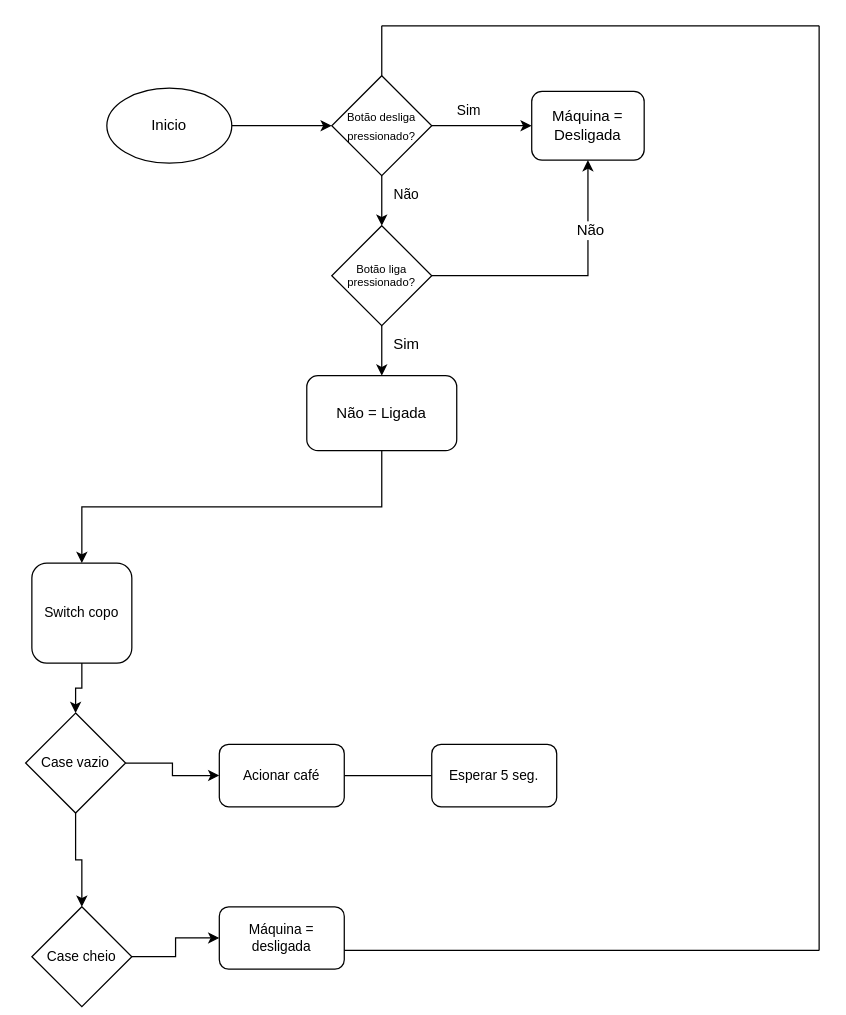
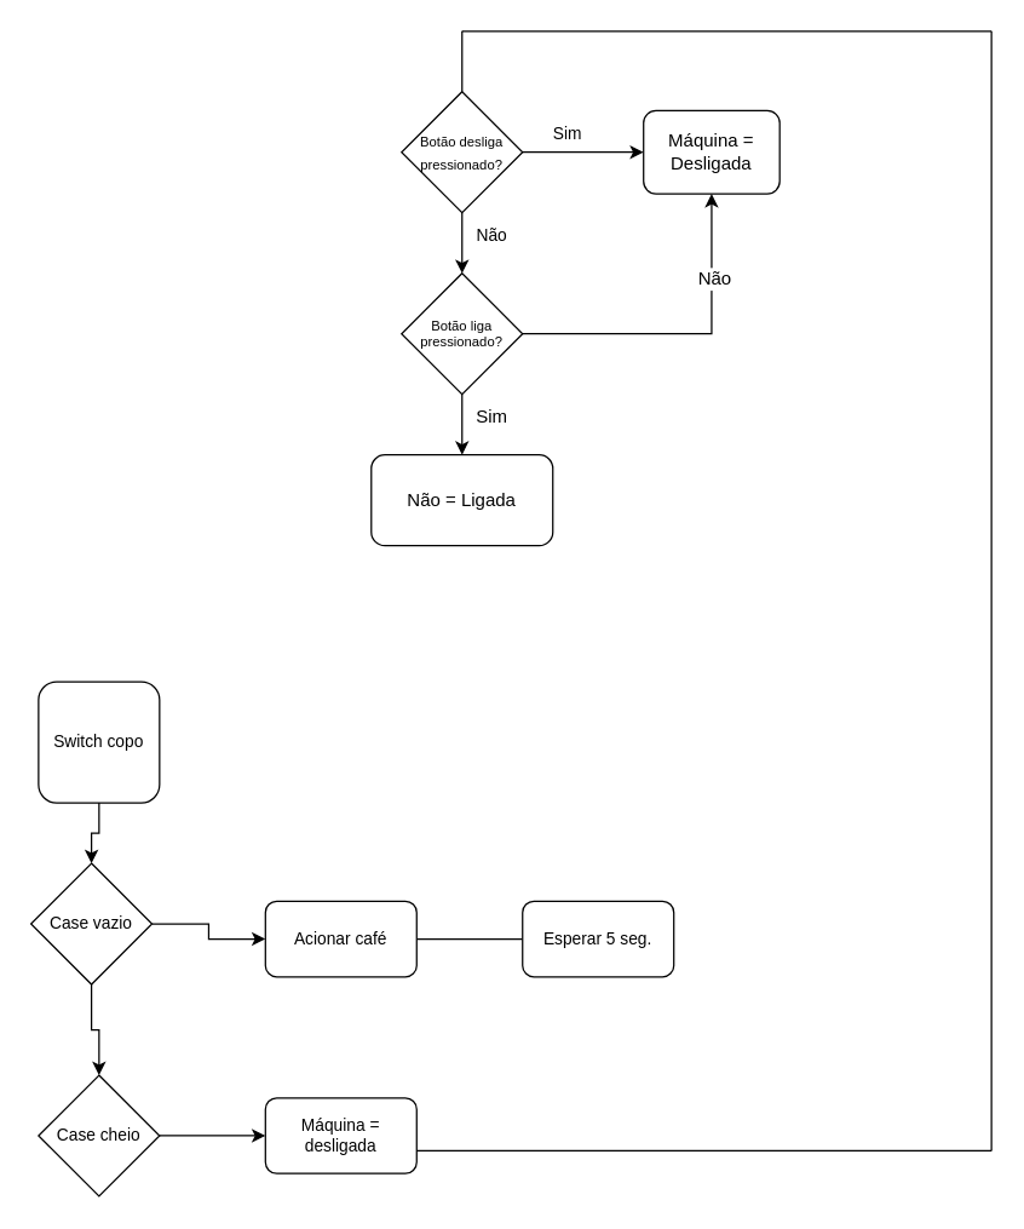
- <mxCell id="3" value="Inicio" style="ellipse;whiteSpace=wrap;html=1;" parent="1" vertex="1"><mxGeometry x="85" y="70" width="100" height="60" as="geometry" /></mxCell>
- <mxCell id="2" style="edgeStyle=orthogonalEdgeStyle;rounded=0;orthogonalLoop=1;jettySize=auto;html=1;exitX=1;exitY=0.5;exitDx=0;exitDy=0;entryX=0;entryY=0.5;entryDx=0;entryDy=0;fontSize=10;" parent="1" source="3" target="7" edge="1"><mxGeometry relative="1" as="geometry" /></mxCell>
- <mxCell id="13" style="edgeStyle=orthogonalEdgeStyle;rounded=0;orthogonalLoop=1;jettySize=auto;html=1;exitX=0.5;exitY=1;exitDx=0;exitDy=0;entryX=0.5;entryY=0;entryDx=0;entryDy=0;fontSize=11;" parent="1" source="14" target="18" edge="1"><mxGeometry relative="1" as="geometry" /></mxCell>
- <mxCell id="26" value="Case cheio" style="rhombus;whiteSpace=wrap;html=1;fontSize=11;" parent="1" vertex="1"><mxGeometry x="25" y="725" width="80" height="80" as="geometry" /></mxCell>
+ <mxCell id="26" value="Case cheio" style="rhombus;whiteSpace=wrap;html=1;fontSize=11;" parent="1" vertex="1"><mxGeometry x="25" y="710" width="80" height="80" as="geometry" /></mxCell>
